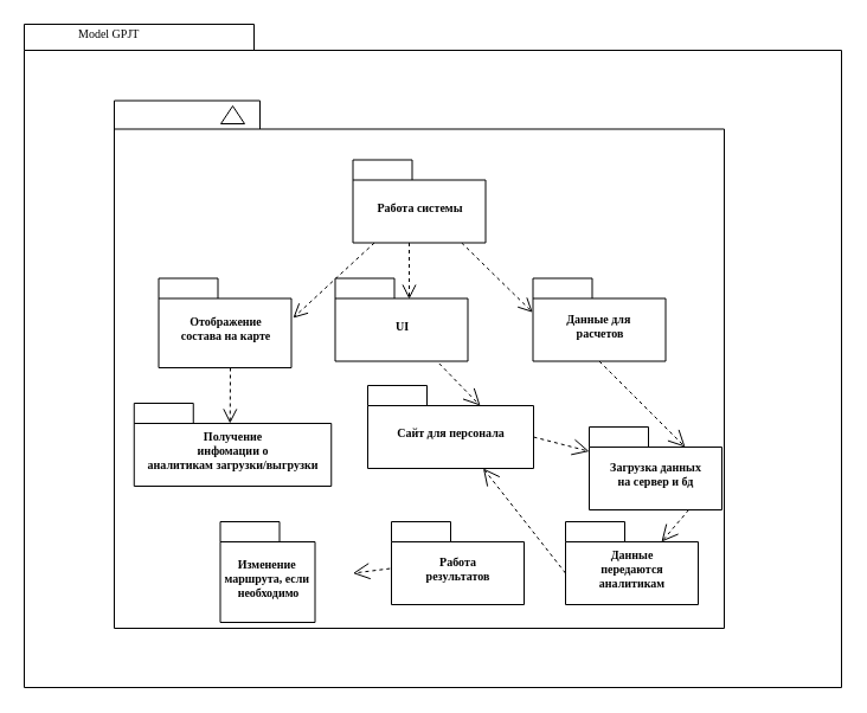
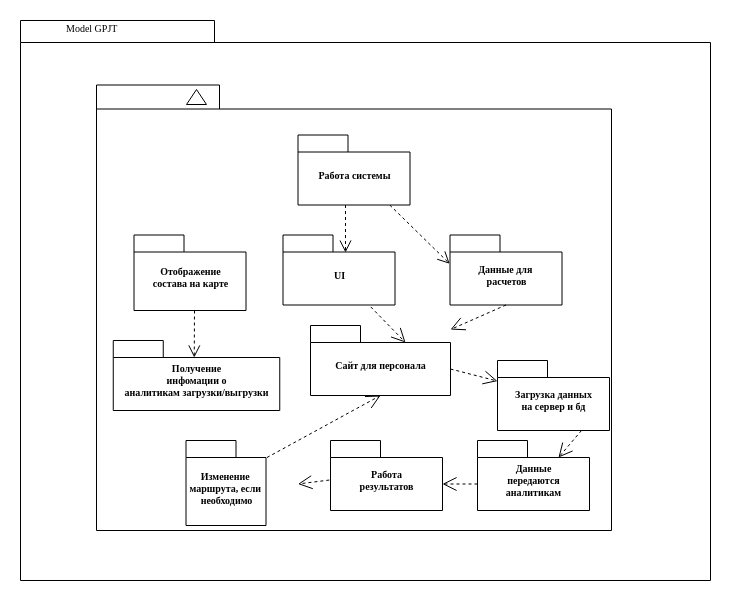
- <mxCell id="6" style="edgeStyle=none;rounded=0;html=1;dashed=1;labelBackgroundColor=none;startFill=0;endArrow=open;endFill=0;endSize=10;fontFamily=Verdana;fontSize=10;entryX=1.013;entryY=0.444;entryPerimeter=0;" parent="1" source="7" target="8" edge="1"><mxGeometry relative="1" as="geometry" /></mxCell>
- <mxCell id="19" value="" style="endArrow=open;endSize=12;dashed=1;html=1;exitX=0.5;exitY=1;exitDx=0;exitDy=0;exitPerimeter=0;entryX=0;entryY=0;entryDx=81;entryDy=17;entryPerimeter=0;" edge="1" parent="1" source="10" target="17"><mxGeometry width="160" relative="1" as="geometry"><mxPoint x="300" y="330" as="sourcePoint" /><mxPoint x="460" y="330" as="targetPoint" /></mxGeometry></mxCell>
+ <mxCell id="19" value="" style="endArrow=open;endSize=12;dashed=1;html=1;exitX=0.5;exitY=1;exitDx=0;exitDy=0;exitPerimeter=0;" edge="1" parent="1" source="10" target="15"><mxGeometry width="160" relative="1" as="geometry"><mxPoint x="300" y="330" as="sourcePoint" /><mxPoint x="460" y="330" as="targetPoint" /></mxGeometry></mxCell>
+ <mxCell id="26" value="" style="endArrow=open;endSize=12;dashed=1;html=1;entryX=0.5;entryY=1;entryDx=0;entryDy=0;entryPerimeter=0;exitX=0;exitY=0;exitDx=81;exitDy=17;exitPerimeter=0;" edge="1" parent="1" source="24" target="15"><mxGeometry width="160" relative="1" as="geometry"><mxPoint x="310" y="290" as="sourcePoint" /><mxPoint x="470" y="290" as="targetPoint" /></mxGeometry></mxCell>
- <mxCell id="23" value="" style="endArrow=open;endSize=12;dashed=1;html=1;exitX=0;exitY=0;exitDx=0;exitDy=43.5;exitPerimeter=0;" edge="1" parent="1" source="20" target="15"><mxGeometry width="160" relative="1" as="geometry"><mxPoint x="300" y="390" as="sourcePoint" /><mxPoint x="460" y="390" as="targetPoint" /></mxGeometry></mxCell>
+ <mxCell id="23" value="" style="endArrow=open;endSize=12;dashed=1;html=1;entryX=0;entryY=0;entryDx=112;entryDy=43.5;entryPerimeter=0;exitX=0;exitY=0;exitDx=0;exitDy=43.5;exitPerimeter=0;" edge="1" parent="1" source="20" target="22"><mxGeometry width="160" relative="1" as="geometry"><mxPoint x="300" y="390" as="sourcePoint" /><mxPoint x="460" y="390" as="targetPoint" /></mxGeometry></mxCell>
